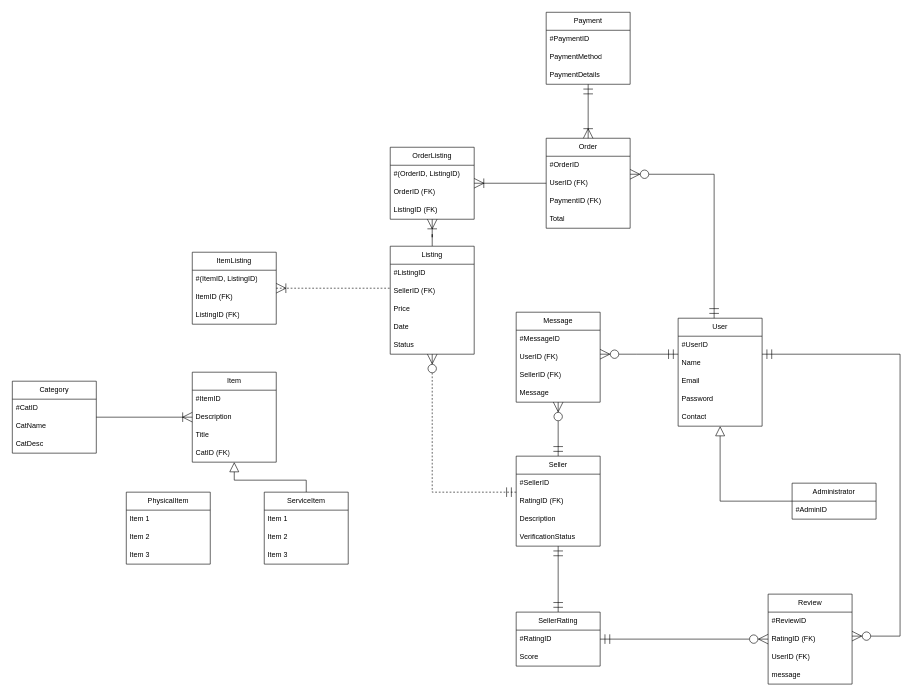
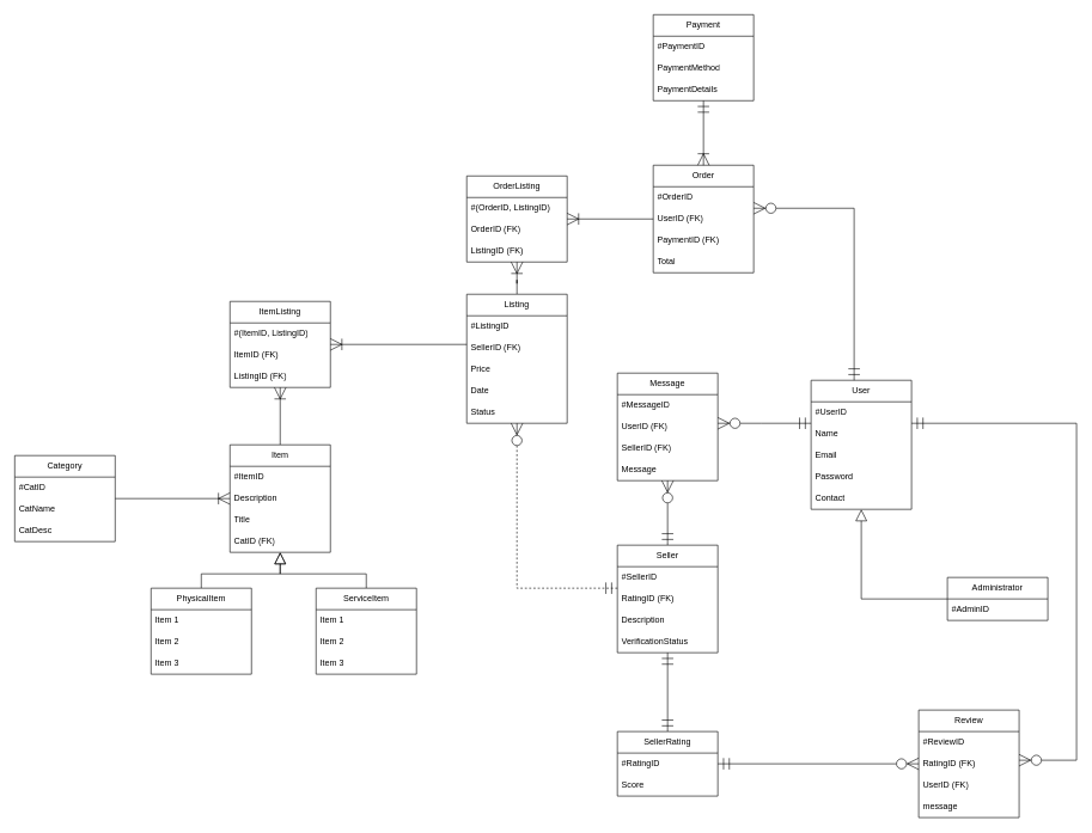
- <mxCell id="2" style="edgeStyle=orthogonalEdgeStyle;rounded=0;orthogonalLoop=1;jettySize=auto;html=1;startArrow=ERoneToMany;startFill=0;startSize=14;endArrow=none;dashed=1;" edge="1" parent="1" source="76" target="20"><mxGeometry relative="1" as="geometry"><Array as="points"><mxPoint x="670" y="480" /><mxPoint x="670" y="480" /></Array></mxGeometry></mxCell>
+ <mxCell id="2" style="edgeStyle=orthogonalEdgeStyle;rounded=0;orthogonalLoop=1;jettySize=auto;html=1;startArrow=ERoneToMany;startFill=0;startSize=14;endArrow=none;" edge="1" parent="1" source="76" target="20"><mxGeometry relative="1" as="geometry"><Array as="points"><mxPoint x="670" y="480" /><mxPoint x="670" y="480" /></Array></mxGeometry></mxCell>
+ <mxCell id="3" style="edgeStyle=orthogonalEdgeStyle;rounded=0;orthogonalLoop=1;jettySize=auto;html=1;endArrow=ERoneToMany;endFill=0;endSize=14;" edge="1" parent="1" source="4" target="76"><mxGeometry relative="1" as="geometry" /></mxCell>
+ <mxCell id="9" style="edgeStyle=orthogonalEdgeStyle;rounded=0;orthogonalLoop=1;jettySize=auto;html=1;endArrow=block;endFill=0;endSize=14;" edge="1" parent="1" source="10" target="4"><mxGeometry relative="1" as="geometry" /></mxCell>
